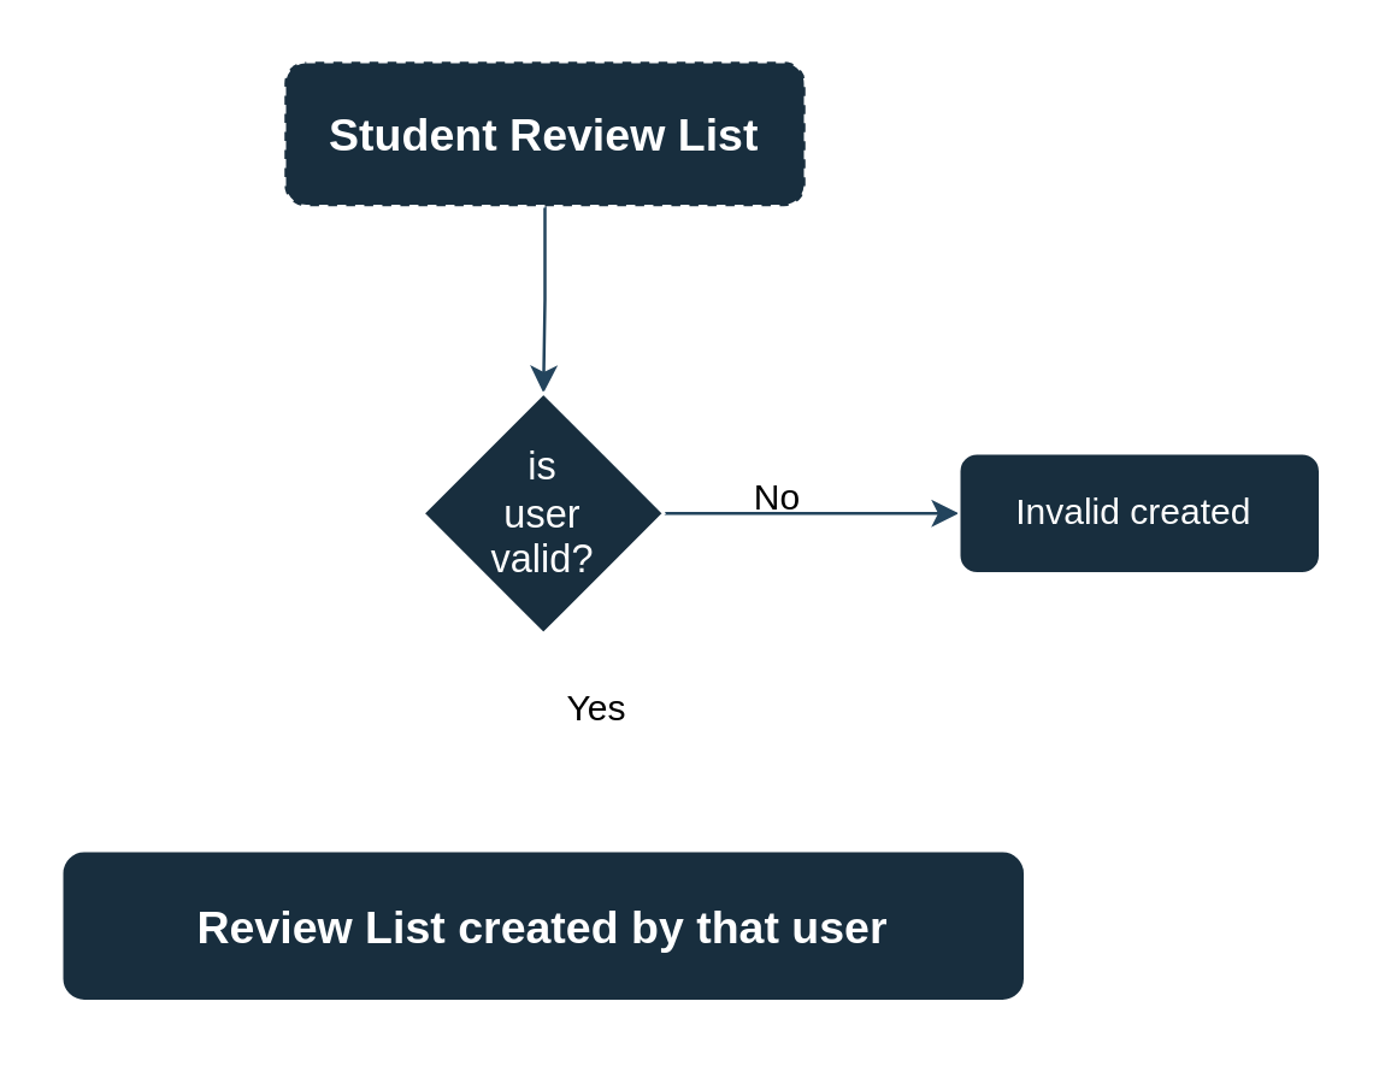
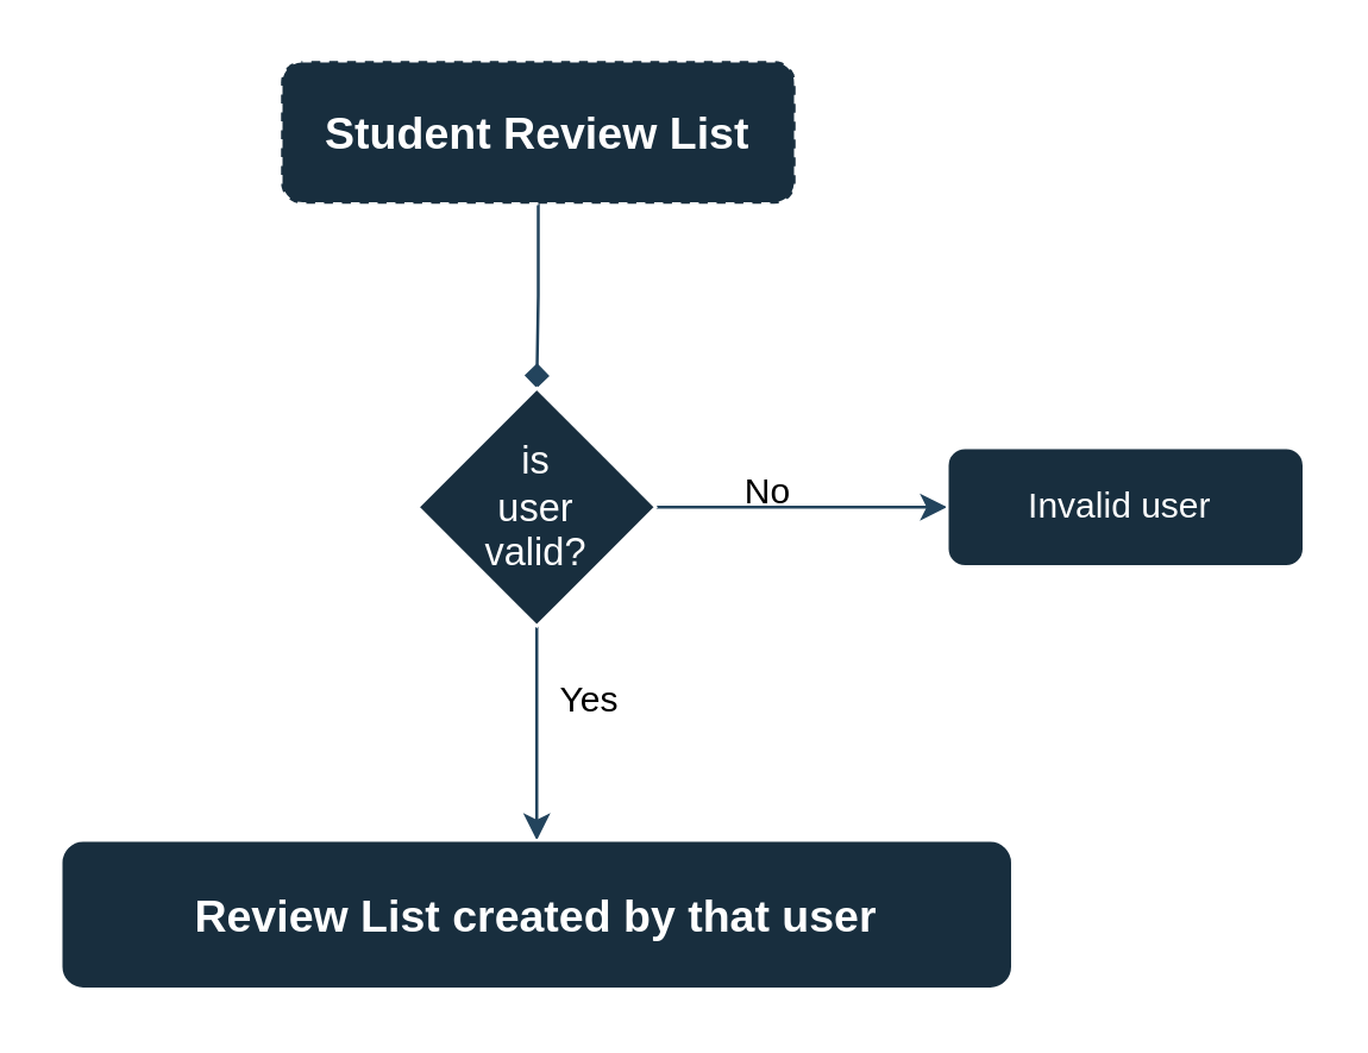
- <mxCell id="2" value="" style="edgeStyle=orthogonalEdgeStyle;rounded=0;orthogonalLoop=1;jettySize=auto;html=1;strokeColor=#23445D;" edge="1" parent="1" source="3" target="7"><mxGeometry relative="1" as="geometry" /></mxCell>
+ <mxCell id="2" value="" style="edgeStyle=orthogonalEdgeStyle;rounded=0;orthogonalLoop=1;jettySize=auto;html=1;strokeColor=#23445D;endArrow=diamond;" edge="1" parent="1" source="3" target="7"><mxGeometry relative="1" as="geometry" /></mxCell>
- <mxCell id="5" value="Invalid created&amp;nbsp;" style="rounded=1;whiteSpace=wrap;html=1;strokeColor=#FFFFFF;fontColor=#FFFFFF;fillColor=#182E3E;" vertex="1" parent="1"><mxGeometry x="318" y="150" width="120" height="40" as="geometry" /></mxCell>
+ <mxCell id="5" value="Invalid user&amp;nbsp;" style="rounded=1;whiteSpace=wrap;html=1;strokeColor=#FFFFFF;fontColor=#FFFFFF;fillColor=#182E3E;" vertex="1" parent="1"><mxGeometry x="318" y="150" width="120" height="40" as="geometry" /></mxCell>
+ <mxCell id="6" value="" style="edgeStyle=orthogonalEdgeStyle;rounded=0;orthogonalLoop=1;jettySize=auto;html=1;strokeColor=#23445D;" edge="1" parent="1" source="7" target="9"><mxGeometry relative="1" as="geometry" /></mxCell>
